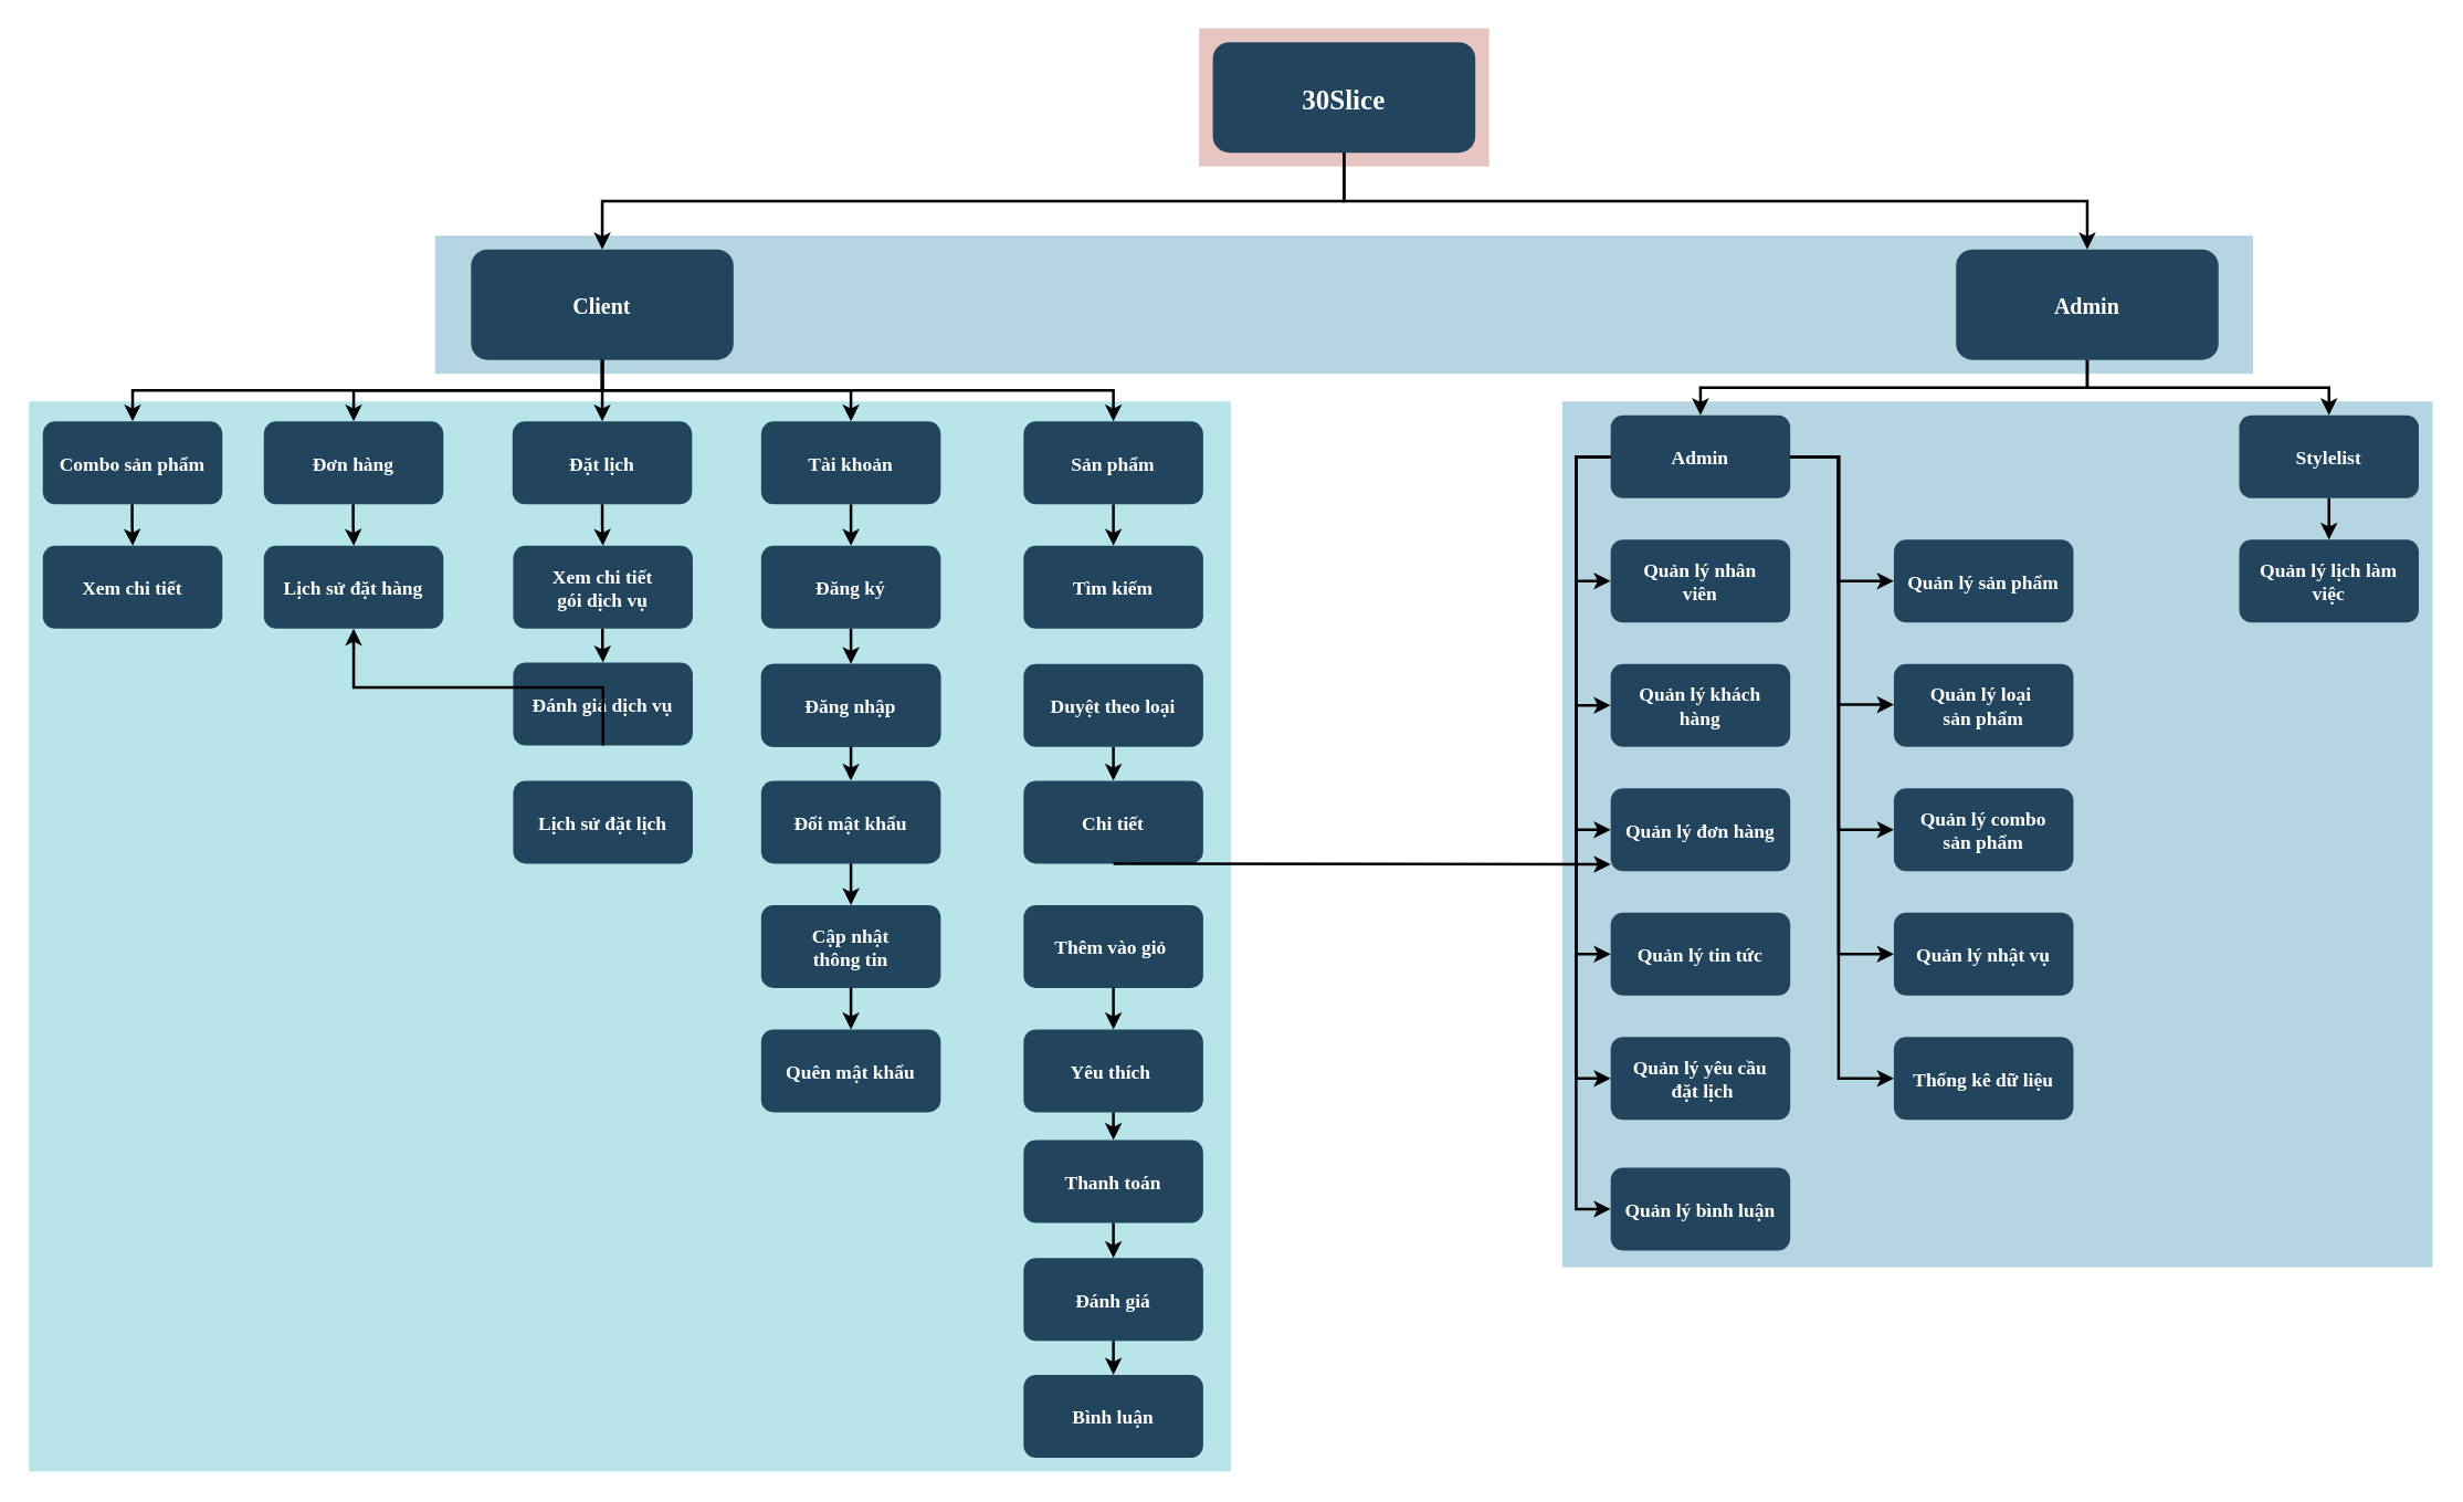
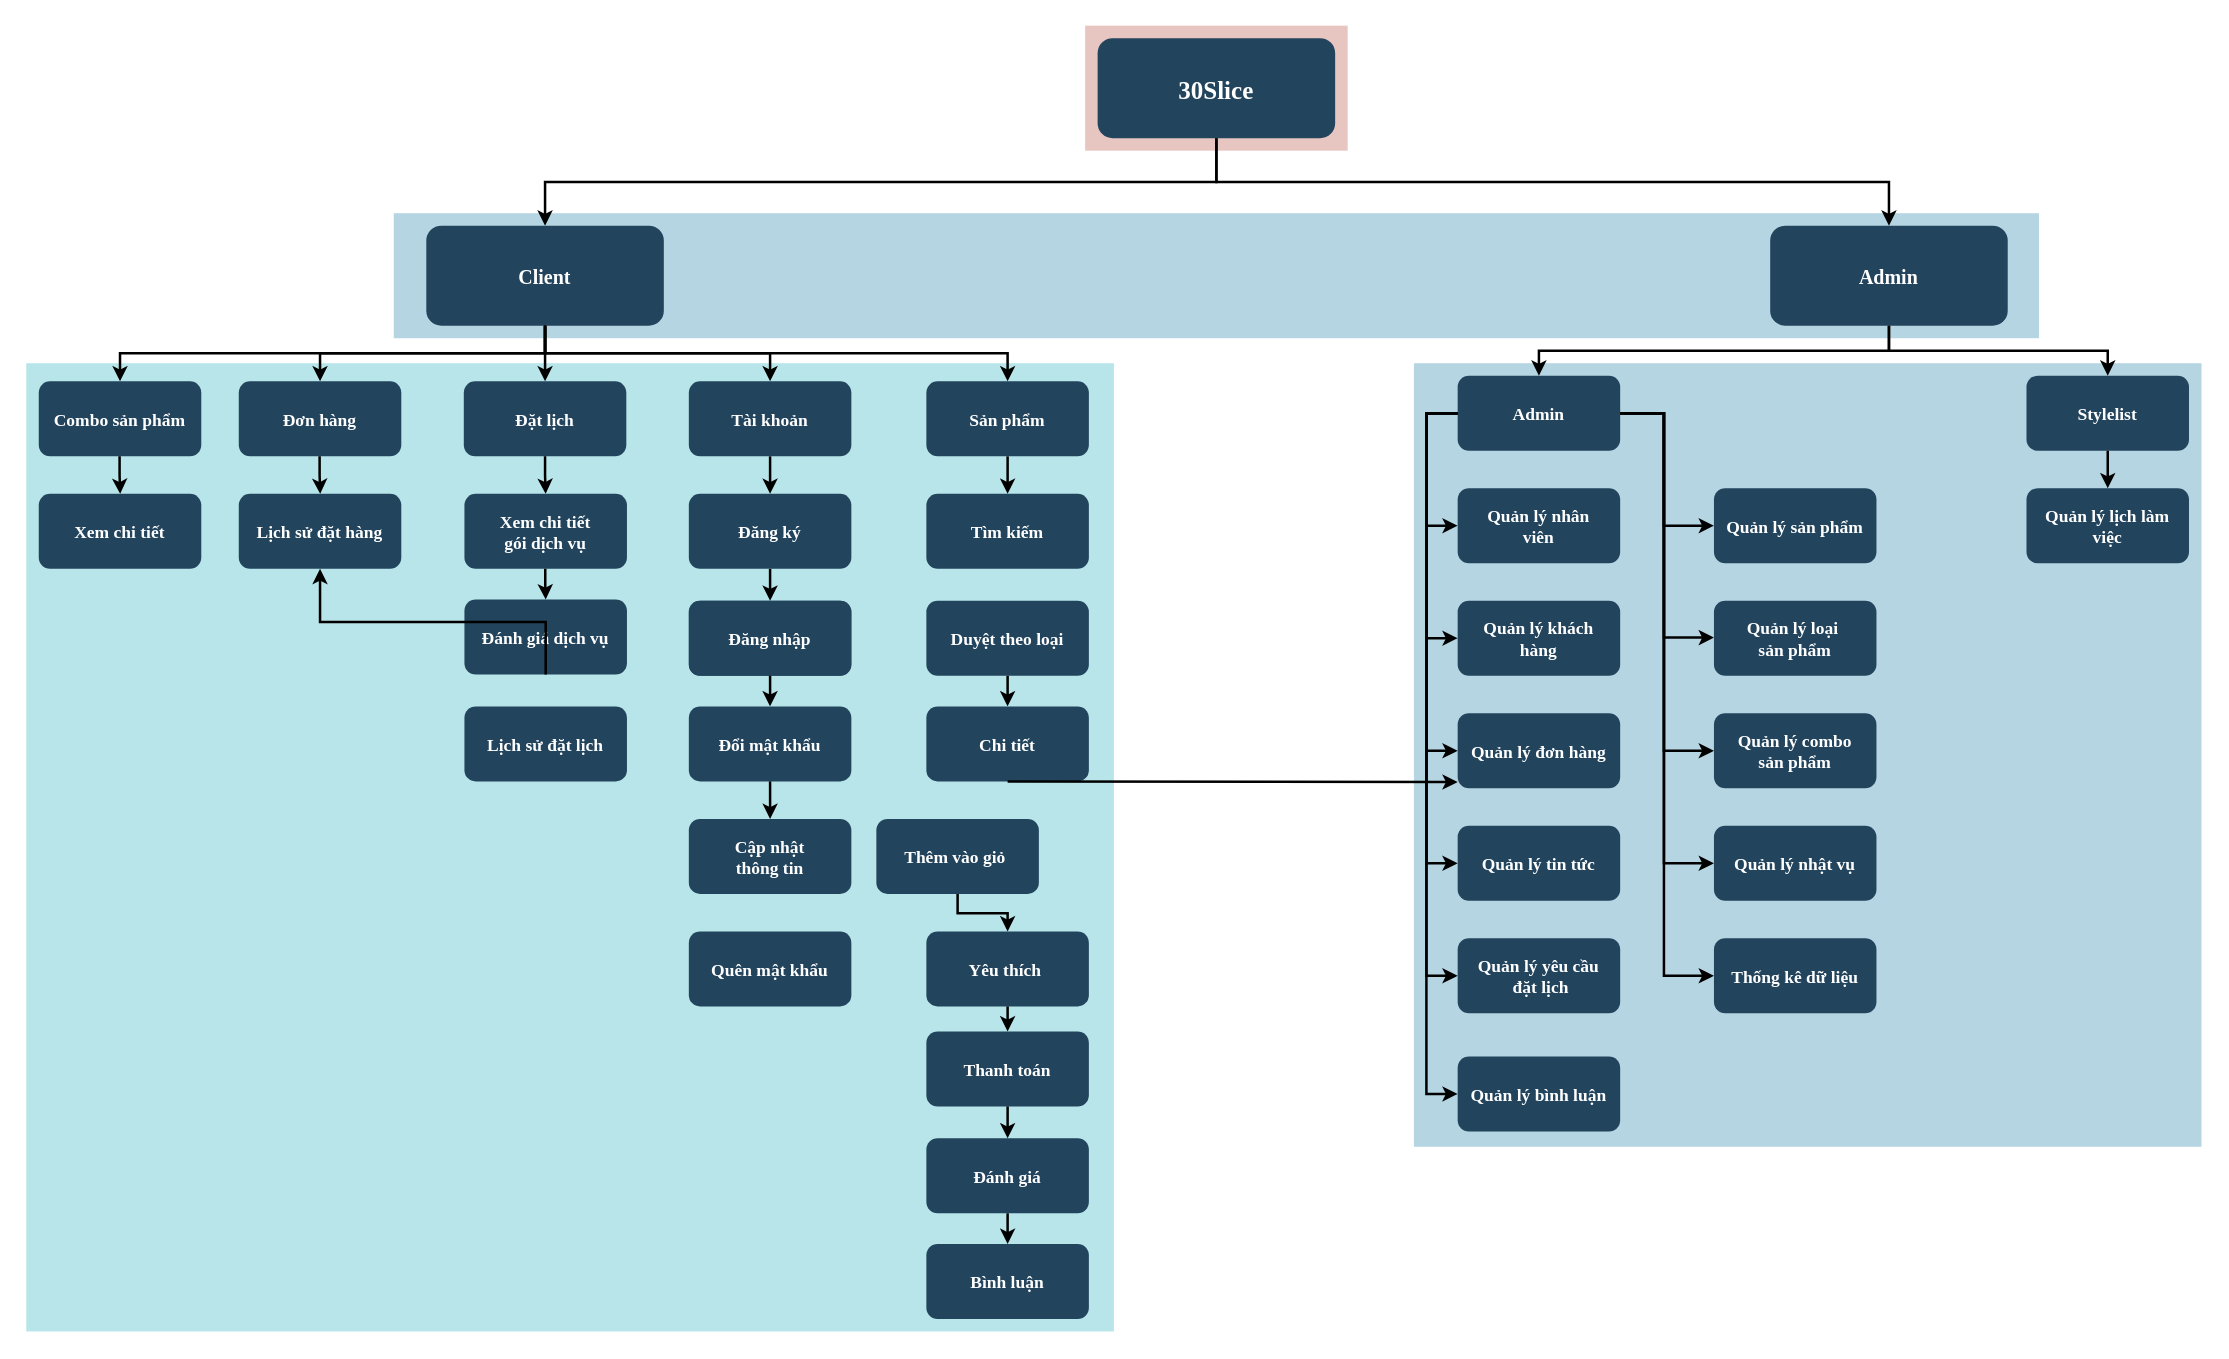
- <mxCell id="42" value="Thêm vào giỏ " style="rounded=1;fillColor=#23445D;gradientColor=none;strokeColor=none;fontColor=#FFFFFF;fontStyle=1;fontFamily=Tahoma;fontSize=14" parent="1" vertex="1"><mxGeometry x="740.5" y="654.5" width="130" height="60" as="geometry" /></mxCell>
+ <mxCell id="42" value="Thêm vào giỏ " style="rounded=1;fillColor=#23445D;gradientColor=none;strokeColor=none;fontColor=#FFFFFF;fontStyle=1;fontFamily=Tahoma;fontSize=14" parent="1" vertex="1"><mxGeometry x="700.5" y="654.5" width="130" height="60" as="geometry" /></mxCell>
- <mxCell id="77" value="" style="edgeStyle=elbowEdgeStyle;elbow=vertical;strokeWidth=2;rounded=0;entryX=0.5;entryY=0;entryDx=0;entryDy=0;exitX=0.5;exitY=1;exitDx=0;exitDy=0;" parent="1" source="57" target="58" edge="1"><mxGeometry x="168.5" y="254.5" width="100" height="100" as="geometry"><mxPoint x="610.5" y="714.5" as="sourcePoint" /><mxPoint x="526" y="484.5" as="targetPoint" /></mxGeometry></mxCell>
